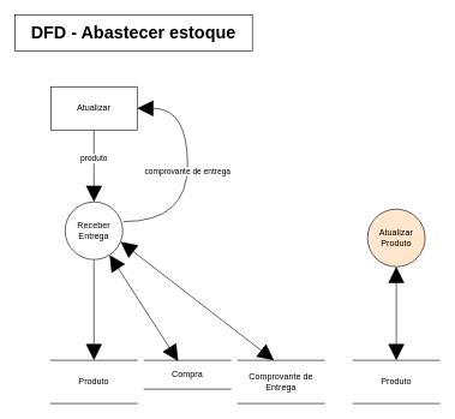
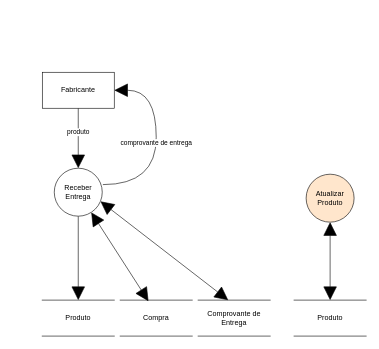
- <mxCell id="2" value="&lt;span style=&quot;font-size: 24px ; font-weight: 700&quot;&gt;DFD - Abastecer estoque&lt;/span&gt;" style="rounded=0;whiteSpace=wrap;html=1;" parent="1" vertex="1"><mxGeometry x="20" y="20" width="330" height="50" as="geometry" /></mxCell>
- <mxCell id="5" value="Atualizar" style="rounded=0;whiteSpace=wrap;html=1;" parent="1" vertex="1"><mxGeometry x="70" y="120" width="120" height="60" as="geometry" /></mxCell>
+ <mxCell id="5" value="Fabricante" style="rounded=0;whiteSpace=wrap;html=1;" parent="1" vertex="1"><mxGeometry x="70" y="120" width="120" height="60" as="geometry" /></mxCell>
- <mxCell id="11" value="Compra" style="shape=partialRectangle;whiteSpace=wrap;html=1;left=0;right=0;fillColor=none;" parent="1" vertex="1"><mxGeometry x="200" y="500" width="120" height="40" as="geometry" /></mxCell>
+ <mxCell id="11" value="Compra" style="shape=partialRectangle;whiteSpace=wrap;html=1;left=0;right=0;fillColor=none;" parent="1" vertex="1"><mxGeometry x="200" y="500" width="120" height="60" as="geometry" /></mxCell>
